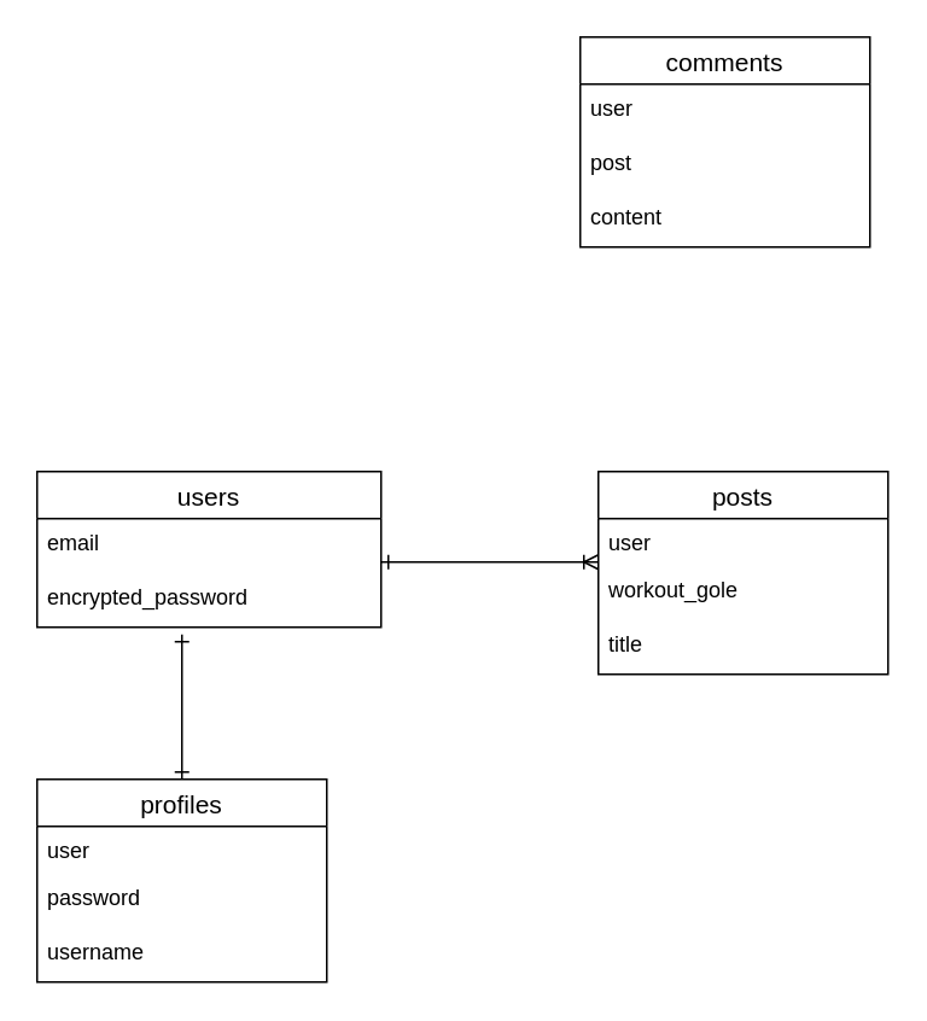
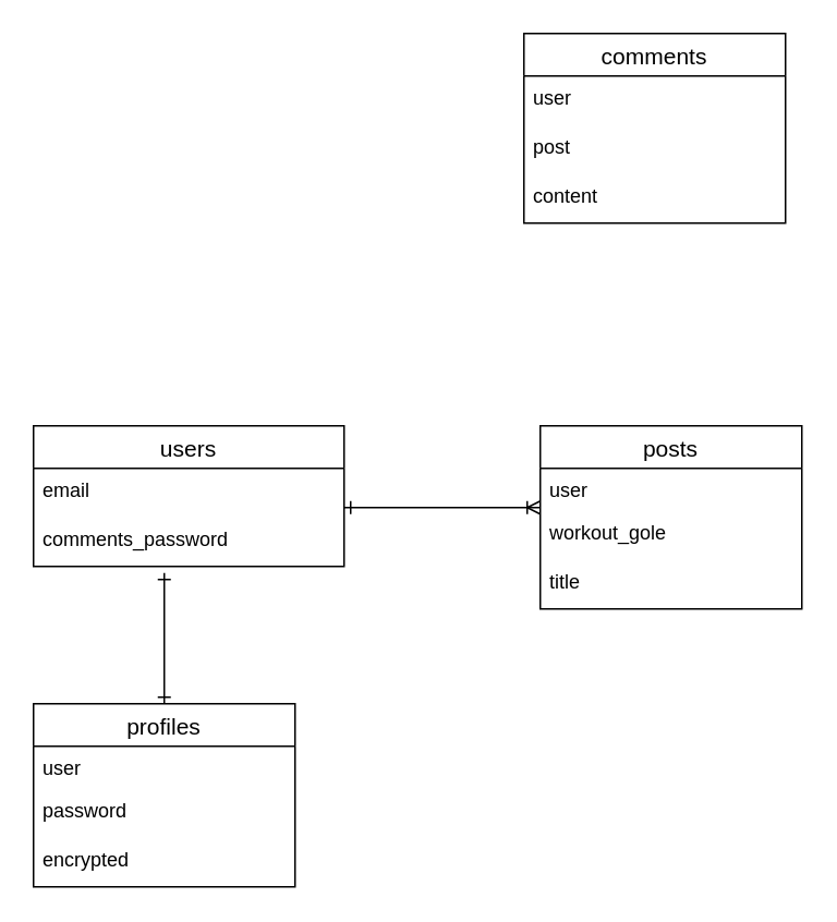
- <mxCell id="4" value="encrypted_password" style="text;strokeColor=none;fillColor=none;spacingLeft=4;spacingRight=4;overflow=hidden;rotatable=0;points=[[0,0.5],[1,0.5]];portConstraint=eastwest;fontSize=12;" vertex="1" parent="2"><mxGeometry y="56" width="190" height="30" as="geometry" /></mxCell>
+ <mxCell id="4" value="comments_password" style="text;strokeColor=none;fillColor=none;spacingLeft=4;spacingRight=4;overflow=hidden;rotatable=0;points=[[0,0.5],[1,0.5]];portConstraint=eastwest;fontSize=12;" vertex="1" parent="2"><mxGeometry y="56" width="190" height="30" as="geometry" /></mxCell>
- <mxCell id="16" value="username" style="text;strokeColor=none;fillColor=none;spacingLeft=4;spacingRight=4;overflow=hidden;rotatable=0;points=[[0,0.5],[1,0.5]];portConstraint=eastwest;fontSize=12;" vertex="1" parent="13"><mxGeometry y="82" width="160" height="30" as="geometry" /></mxCell>
+ <mxCell id="16" value="encrypted" style="text;strokeColor=none;fillColor=none;spacingLeft=4;spacingRight=4;overflow=hidden;rotatable=0;points=[[0,0.5],[1,0.5]];portConstraint=eastwest;fontSize=12;" vertex="1" parent="13"><mxGeometry y="82" width="160" height="30" as="geometry" /></mxCell>
